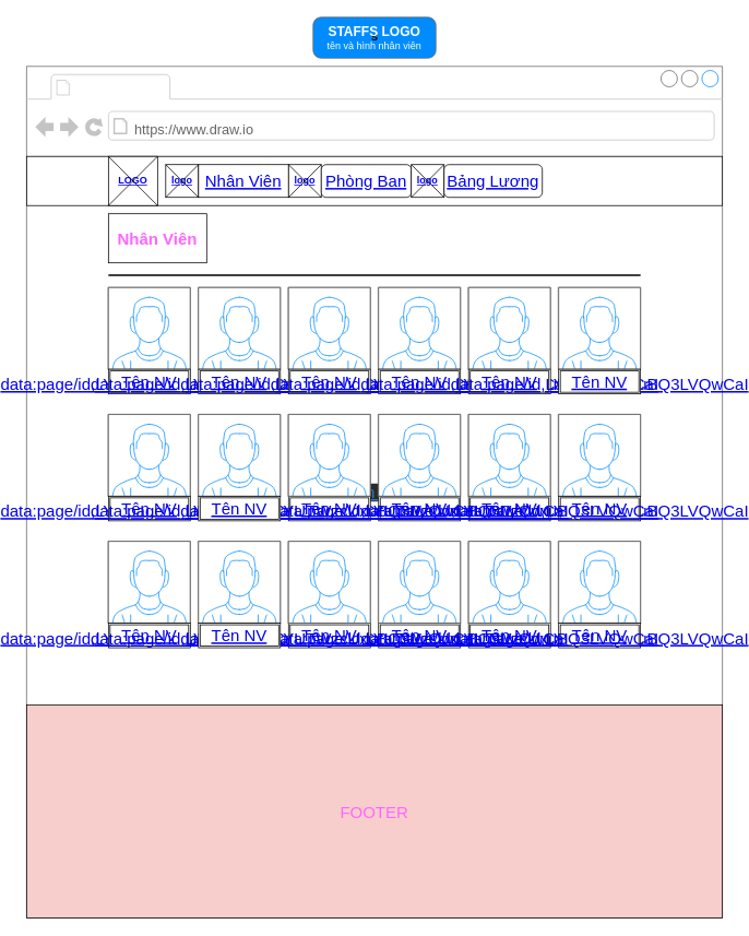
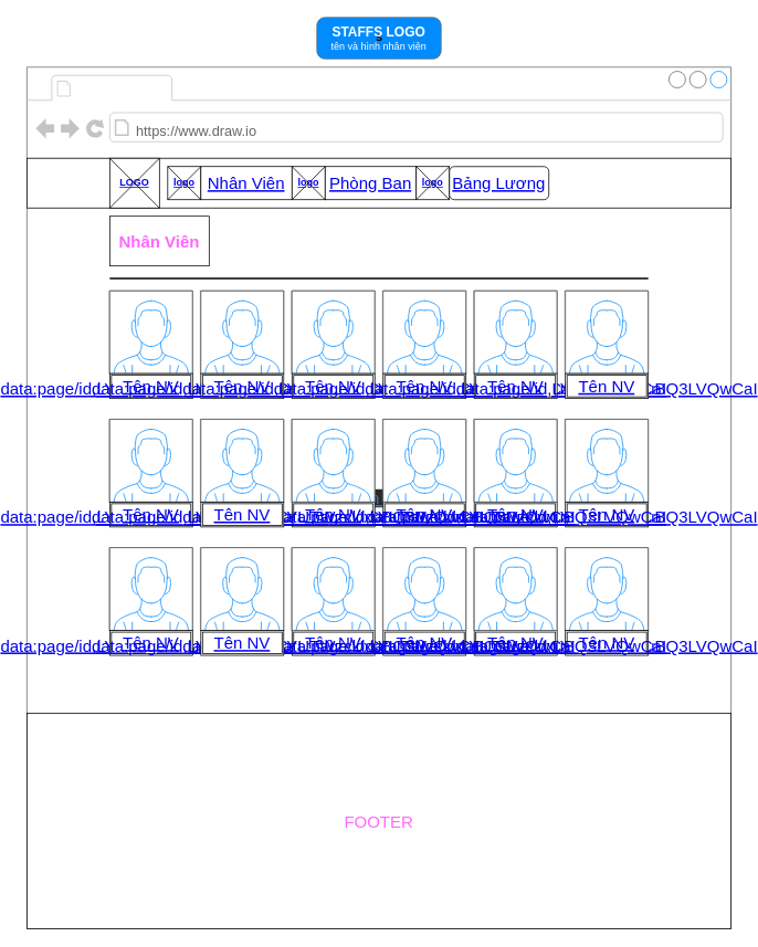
- <mxCell id="16" value="&lt;font style=&quot;font-size: 20px&quot;&gt;&lt;a href=&quot;data:page/id,U2eBz-lND8NUGA0mo6qr&quot;&gt;Phòng Ban&lt;/a&gt;&lt;/font&gt;" style="whiteSpace=wrap;html=1;rounded=1;" parent="5" vertex="1"><mxGeometry x="360" y="120" width="110" height="40" as="geometry" /></mxCell>
+ <mxCell id="16" value="&lt;font style=&quot;font-size: 20px&quot;&gt;&lt;a href=&quot;data:page/id,U2eBz-lND8NUGA0mo6qr&quot;&gt;Phòng Ban&lt;/a&gt;&lt;/font&gt;" style="rounded=0;whiteSpace=wrap;html=1;" parent="5" vertex="1"><mxGeometry x="360" y="120" width="110" height="40" as="geometry" /></mxCell>
- <mxCell id="28" value="FOOTER" style="rounded=0;whiteSpace=wrap;html=1;fontSize=20;fontColor=#FF66FF;fillColor=#f8cecc;" parent="5" vertex="1"><mxGeometry y="780" width="850" height="260" as="geometry" /></mxCell>
+ <mxCell id="28" value="FOOTER" style="rounded=0;whiteSpace=wrap;html=1;fontSize=20;fontColor=#FF66FF;" parent="5" vertex="1"><mxGeometry y="780" width="850" height="260" as="geometry" /></mxCell>
